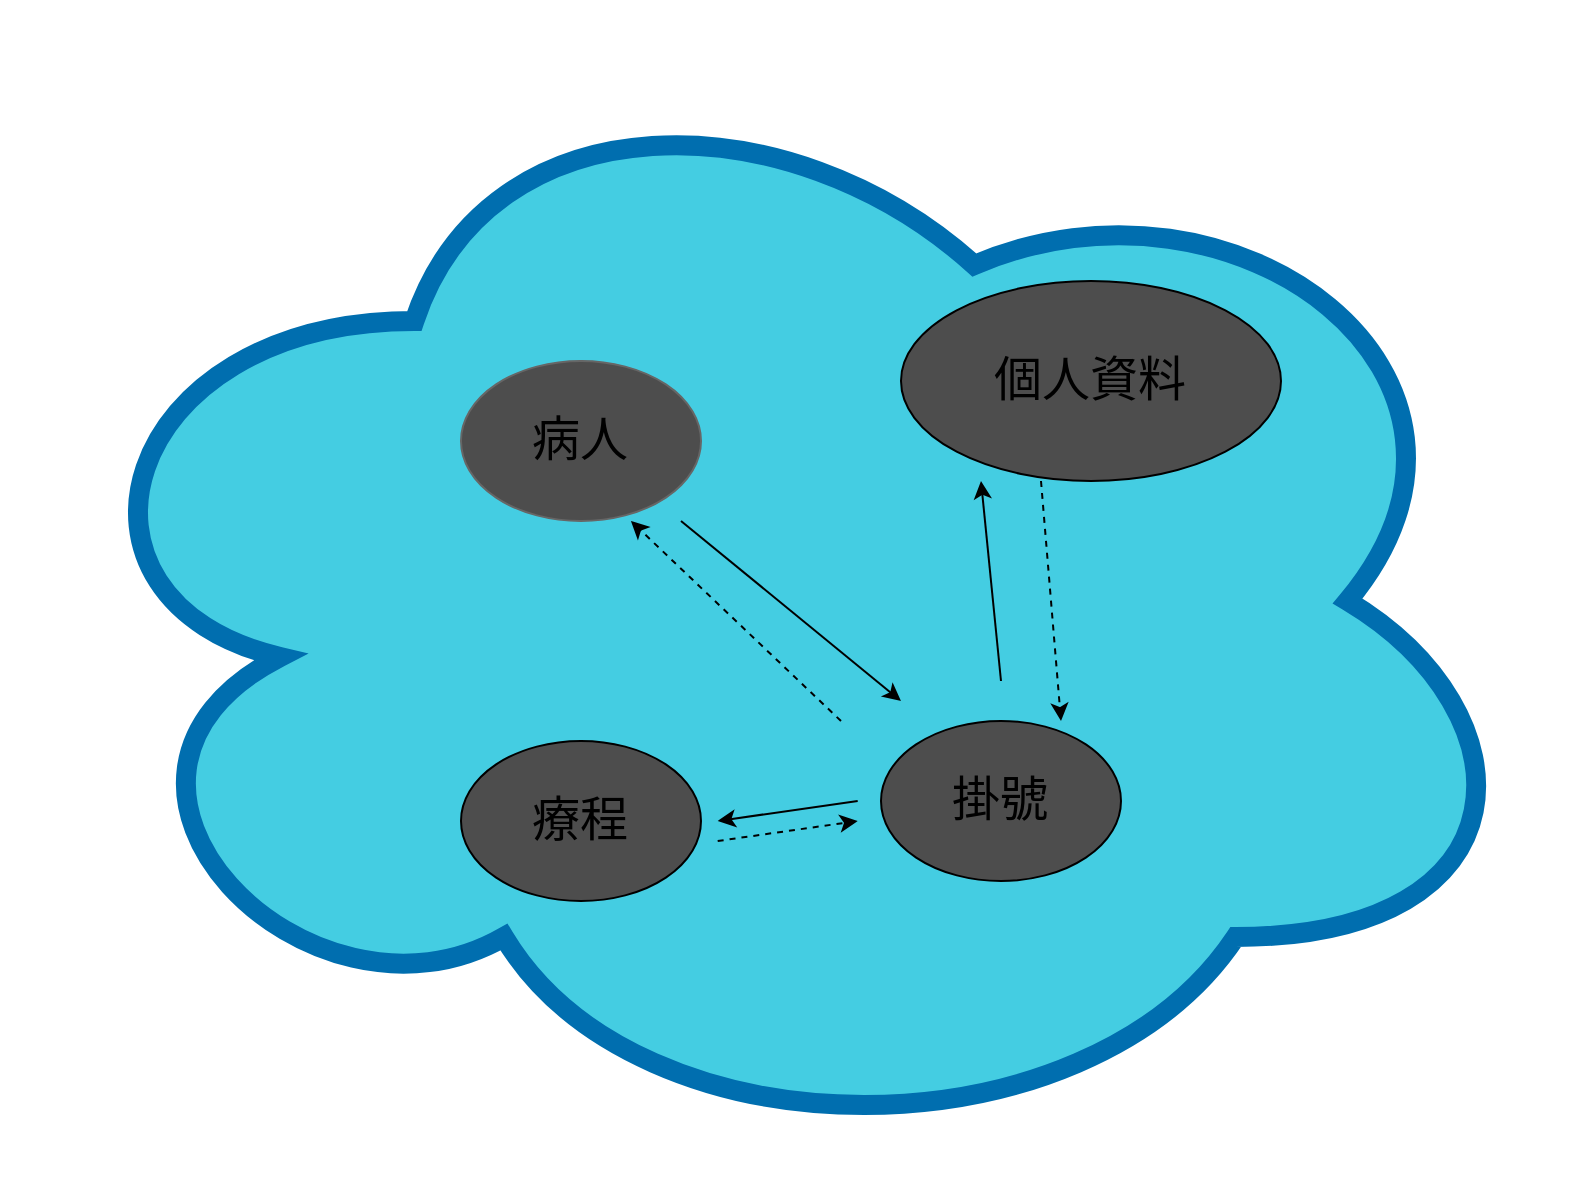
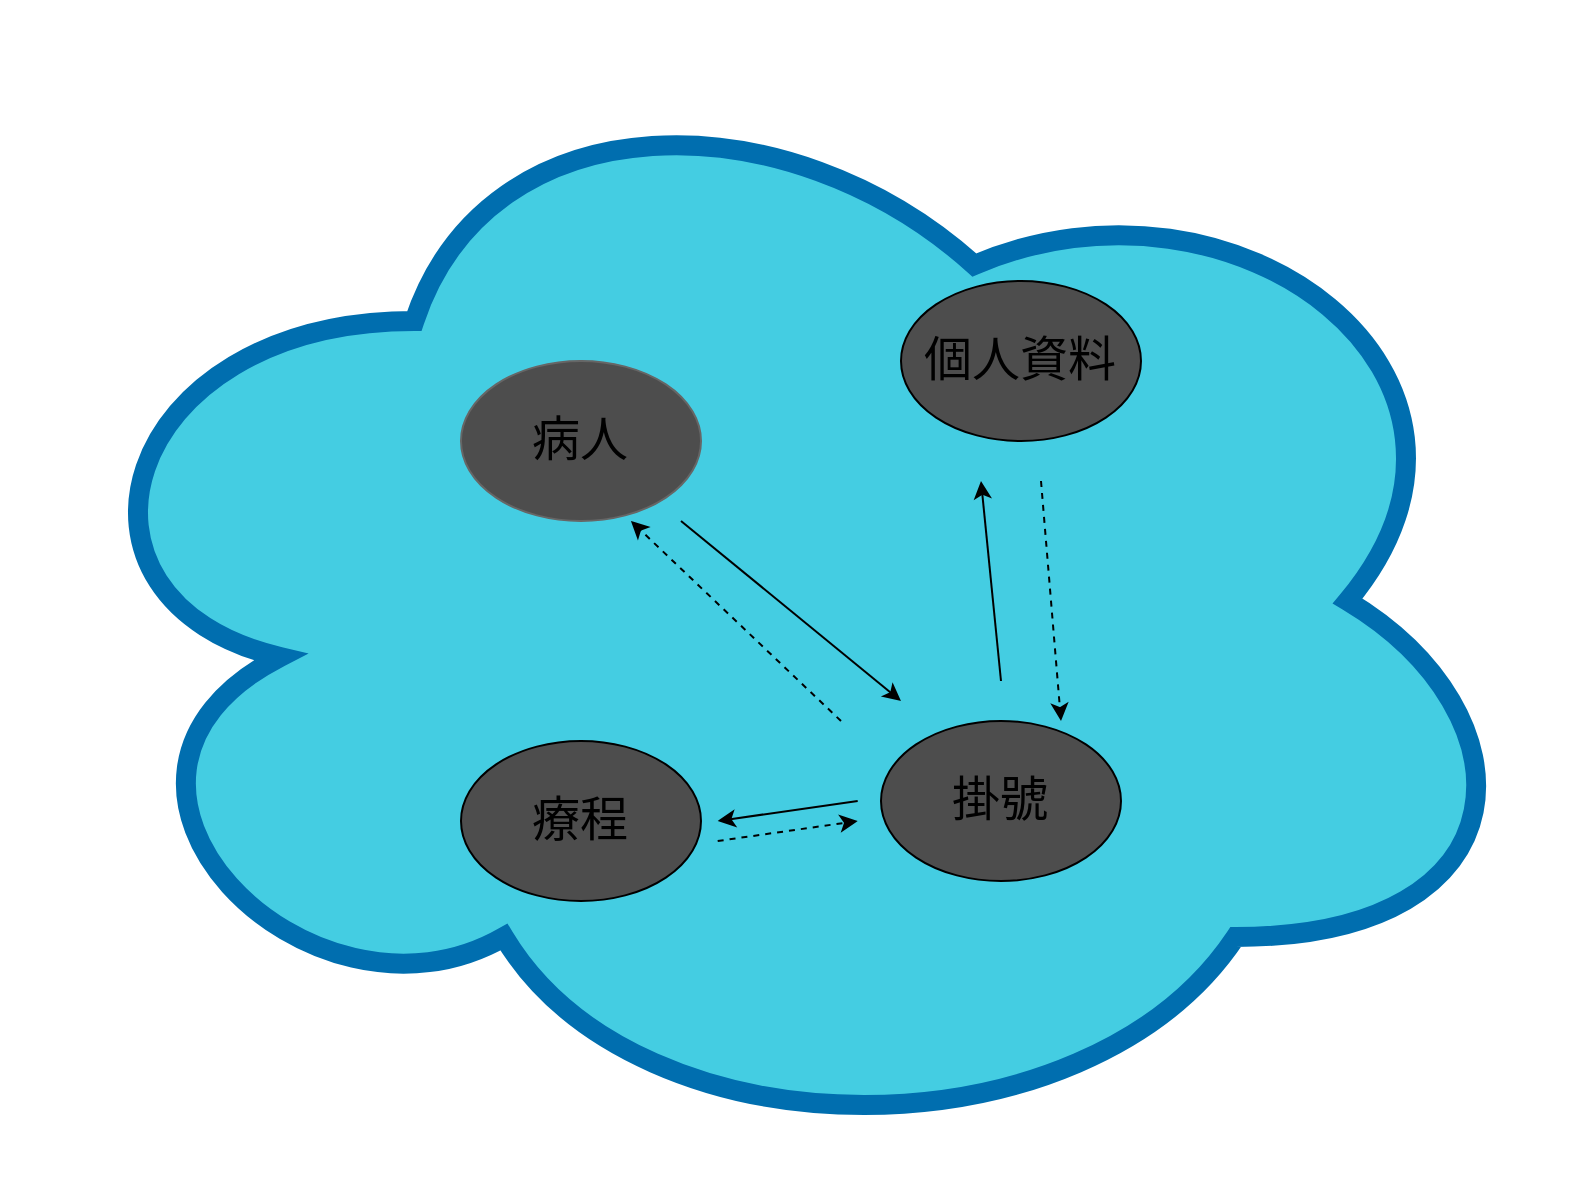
- <mxCell id="4" value="&lt;span style=&quot;font-size: 24px;&quot;&gt;個人資料&lt;/span&gt;" style="ellipse;whiteSpace=wrap;html=1;fillColor=#4D4D4D;" vertex="1" parent="1"><mxGeometry x="450" y="140" width="190" height="100" as="geometry" /></mxCell>
+ <mxCell id="4" value="&lt;span style=&quot;font-size: 24px;&quot;&gt;個人資料&lt;/span&gt;" style="ellipse;whiteSpace=wrap;html=1;fillColor=#4D4D4D;" vertex="1" parent="1"><mxGeometry x="450" y="140" width="120" height="80" as="geometry" /></mxCell>
